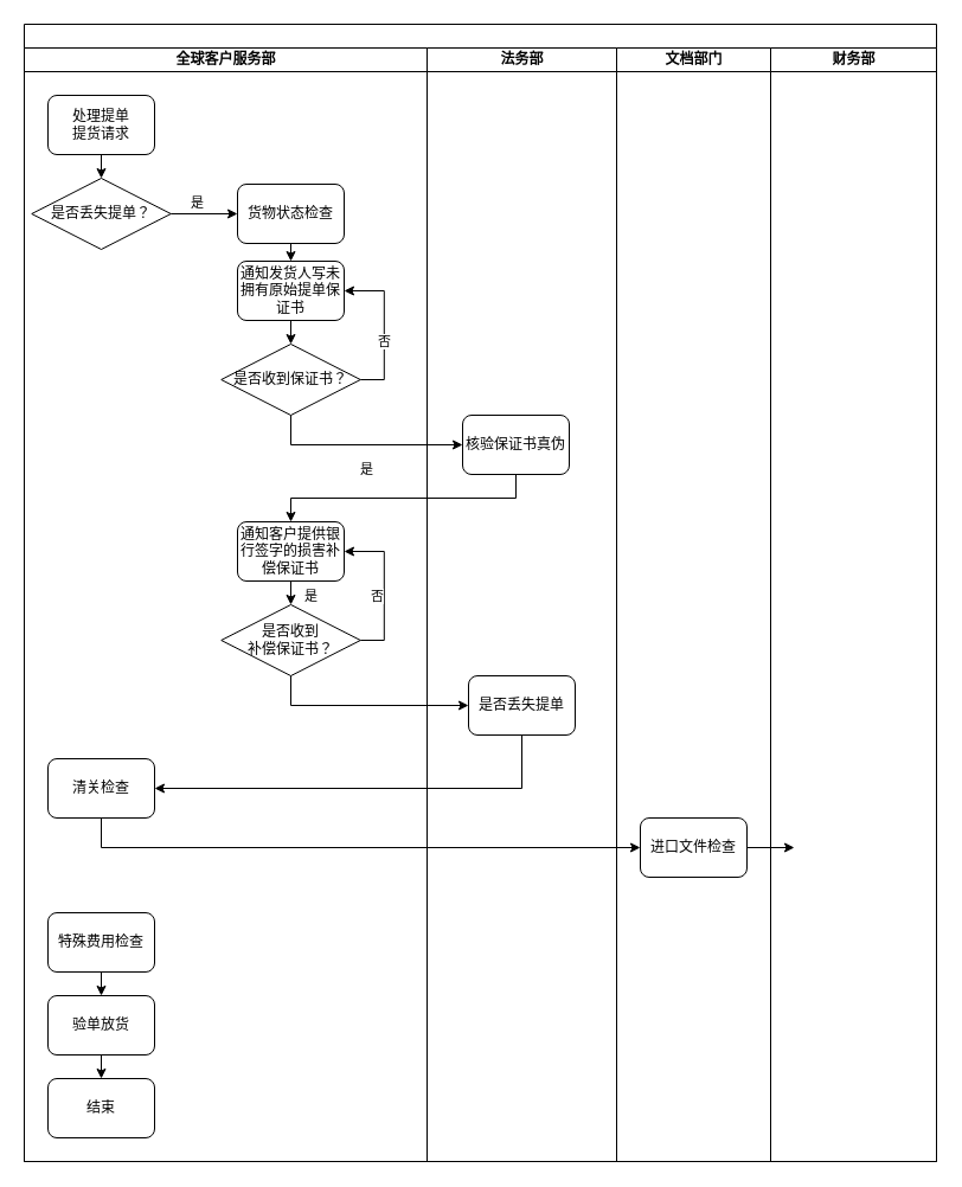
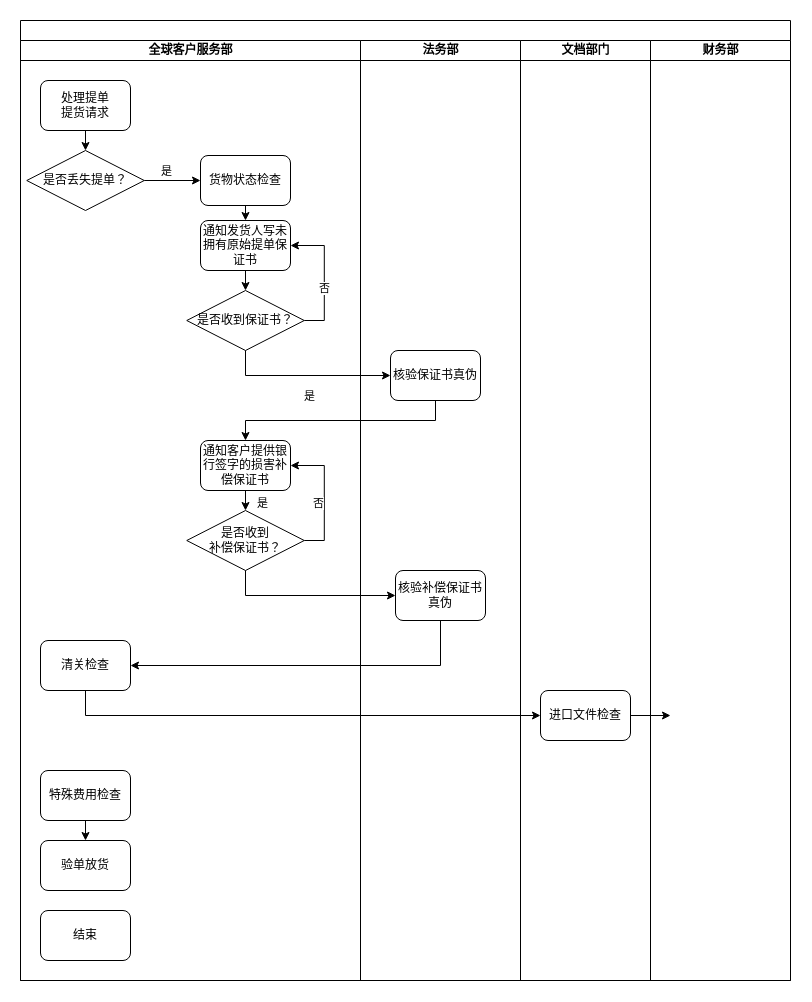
- <mxCell id="31" value="是否丢失提单" style="rounded=1;whiteSpace=wrap;html=1;" vertex="1" parent="29"><mxGeometry x="35" y="530" width="90" height="50" as="geometry" /></mxCell>
+ <mxCell id="31" value="核验补偿保证书真伪" style="rounded=1;whiteSpace=wrap;html=1;" vertex="1" parent="29"><mxGeometry x="35" y="530" width="90" height="50" as="geometry" /></mxCell>
- <mxCell id="26" style="edgeStyle=orthogonalEdgeStyle;rounded=0;orthogonalLoop=1;jettySize=auto;html=1;exitX=0.5;exitY=1;exitDx=0;exitDy=0;entryX=0.5;entryY=0;entryDx=0;entryDy=0;" edge="1" parent="3" source="27" target="28"><mxGeometry relative="1" as="geometry" /></mxCell>
